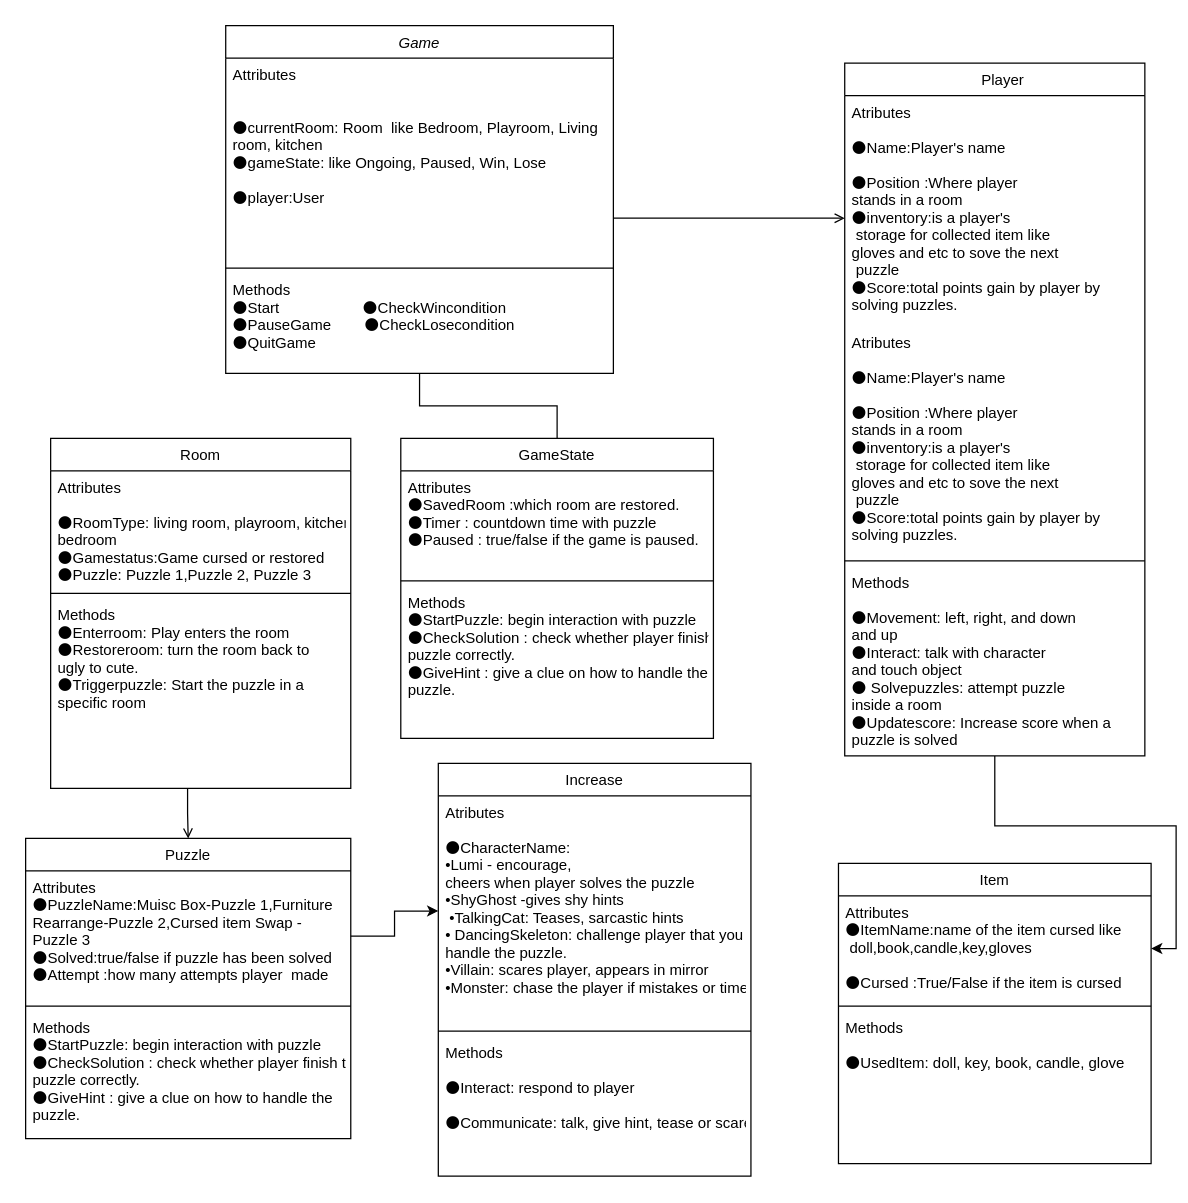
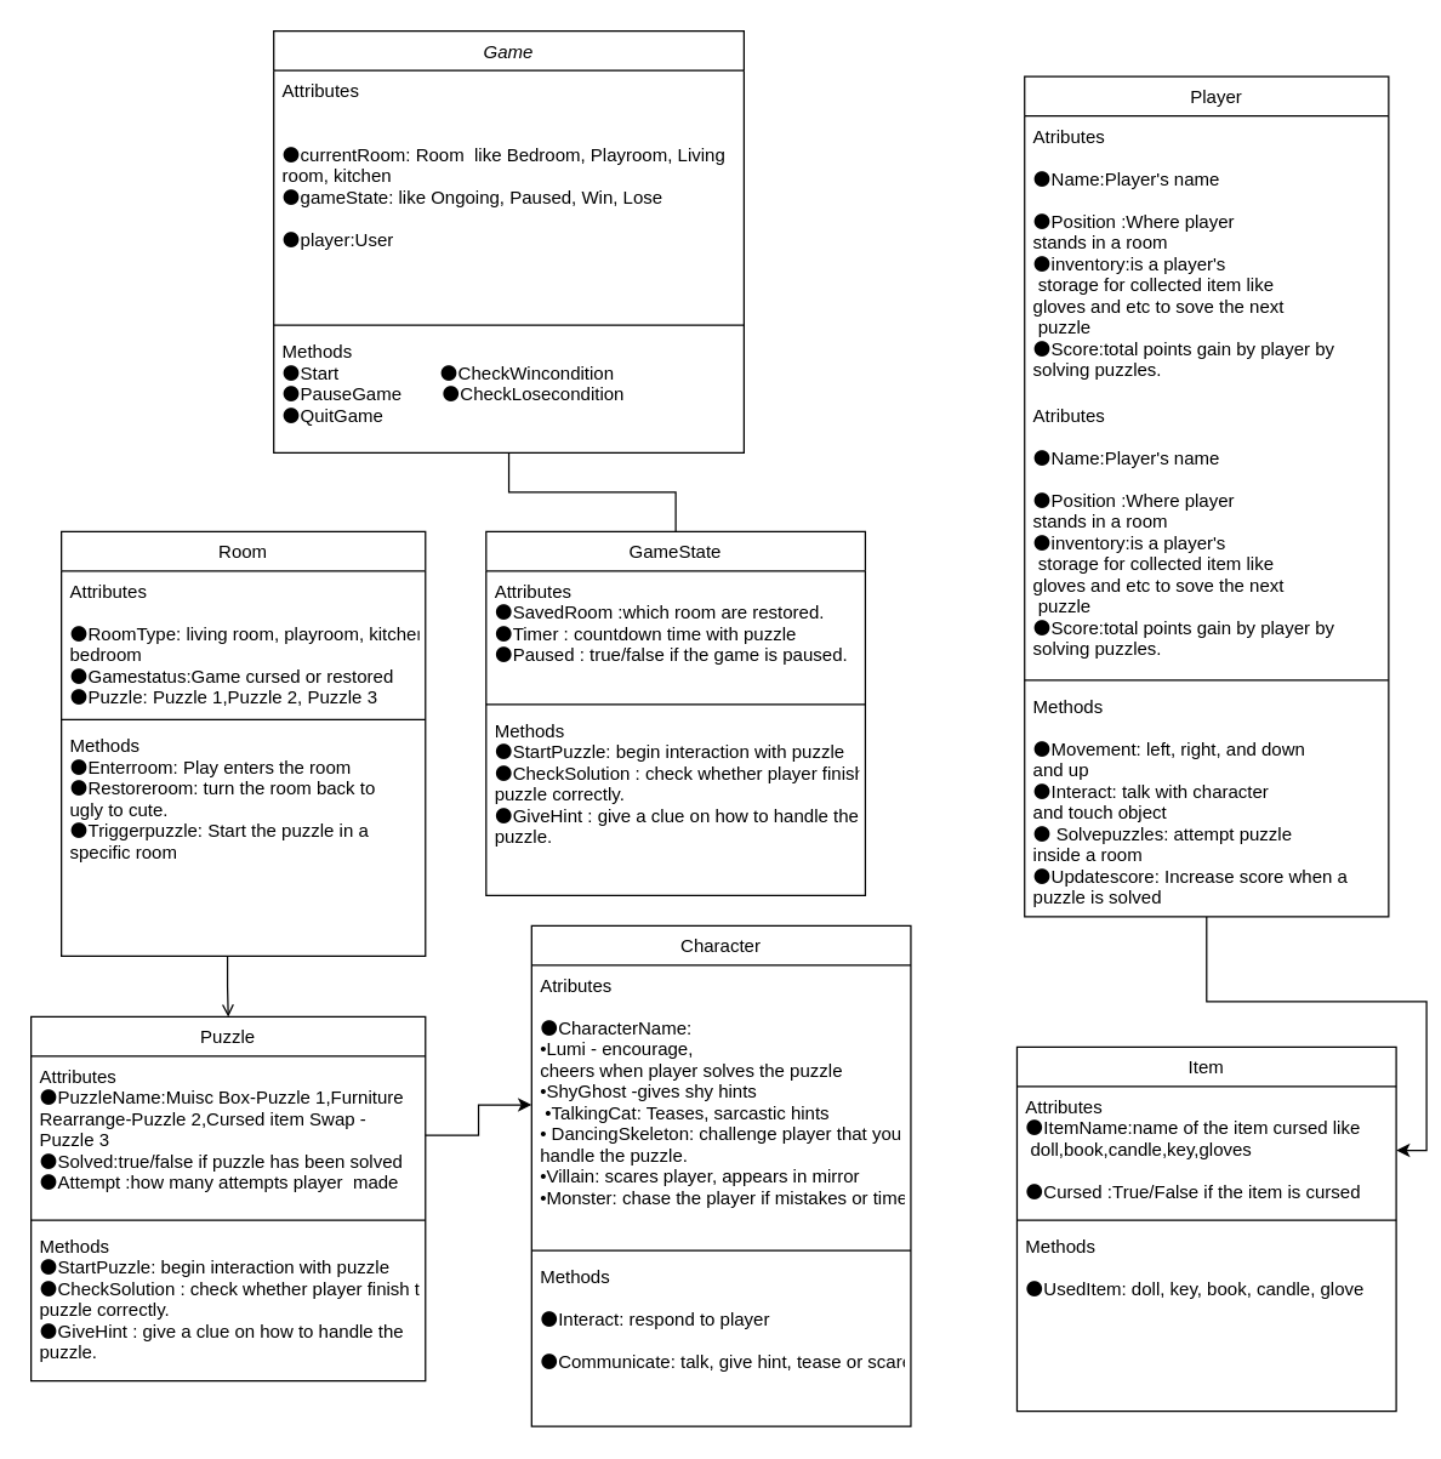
- <mxCell id="21" value="" style="endArrow=open;shadow=0;strokeWidth=1;rounded=0;curved=0;endFill=1;edgeStyle=elbowEdgeStyle;elbow=vertical;" parent="1" source="2" target="16" edge="1"><mxGeometry x="0.5" y="41" relative="1" as="geometry"><mxPoint x="390" y="182" as="sourcePoint" /><mxPoint x="550" y="182" as="targetPoint" /><mxPoint x="-40" y="32" as="offset" /></mxGeometry></mxCell>
- <mxCell id="27" value="Increase" style="swimlane;fontStyle=0;align=center;verticalAlign=top;childLayout=stackLayout;horizontal=1;startSize=26;horizontalStack=0;resizeParent=1;resizeLast=0;collapsible=1;marginBottom=0;rounded=0;shadow=0;strokeWidth=1;" parent="1" vertex="1"><mxGeometry x="350" y="610" width="250" height="330" as="geometry"><mxRectangle x="550" y="140" width="160" height="26" as="alternateBounds" /></mxGeometry></mxCell>
+ <mxCell id="27" value="Character" style="swimlane;fontStyle=0;align=center;verticalAlign=top;childLayout=stackLayout;horizontal=1;startSize=26;horizontalStack=0;resizeParent=1;resizeLast=0;collapsible=1;marginBottom=0;rounded=0;shadow=0;strokeWidth=1;" parent="1" vertex="1"><mxGeometry x="350" y="610" width="250" height="330" as="geometry"><mxRectangle x="550" y="140" width="160" height="26" as="alternateBounds" /></mxGeometry></mxCell>
